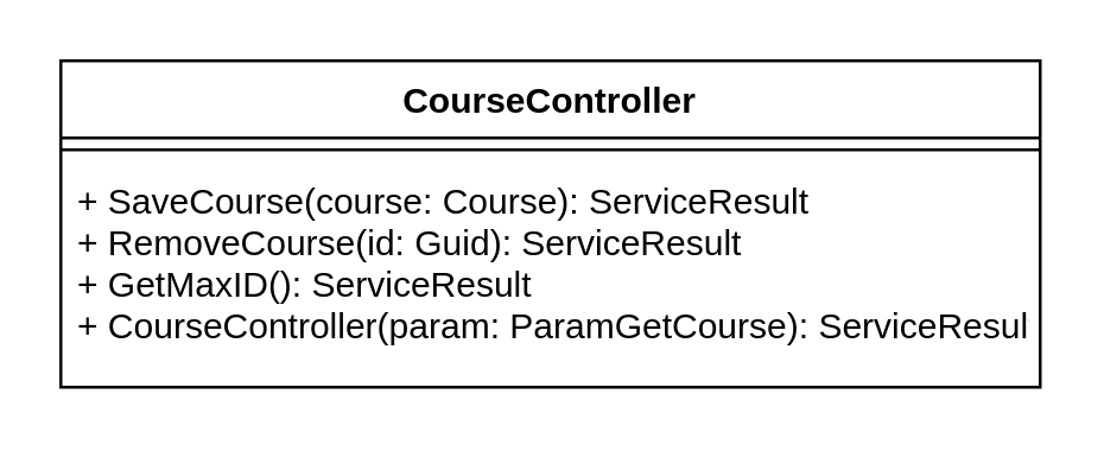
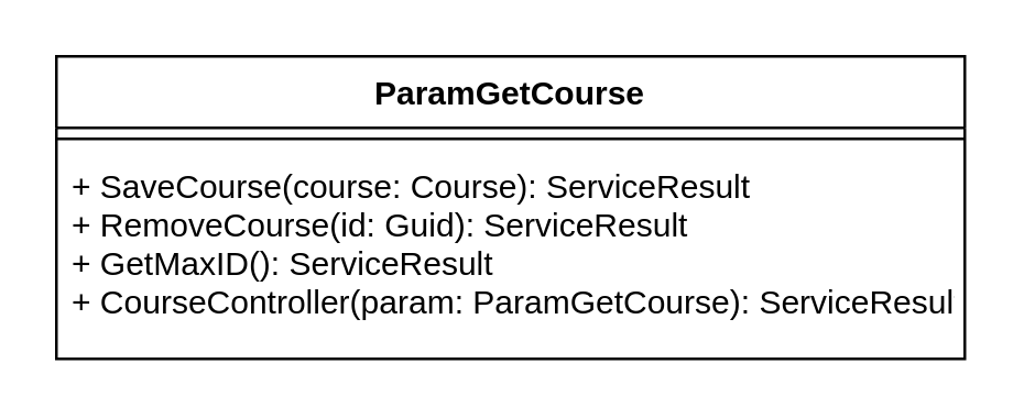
- <mxCell id="2" value="CourseController" style="swimlane;fontStyle=1;align=center;verticalAlign=top;childLayout=stackLayout;horizontal=1;startSize=26;horizontalStack=0;resizeParent=1;resizeParentMax=0;resizeLast=0;collapsible=1;marginBottom=0;" vertex="1" parent="1"><mxGeometry x="20" y="20" width="330" height="110" as="geometry" /></mxCell>
+ <mxCell id="2" value="ParamGetCourse" style="swimlane;fontStyle=1;align=center;verticalAlign=top;childLayout=stackLayout;horizontal=1;startSize=26;horizontalStack=0;resizeParent=1;resizeParentMax=0;resizeLast=0;collapsible=1;marginBottom=0;" vertex="1" parent="1"><mxGeometry x="20" y="20" width="330" height="110" as="geometry" /></mxCell>
